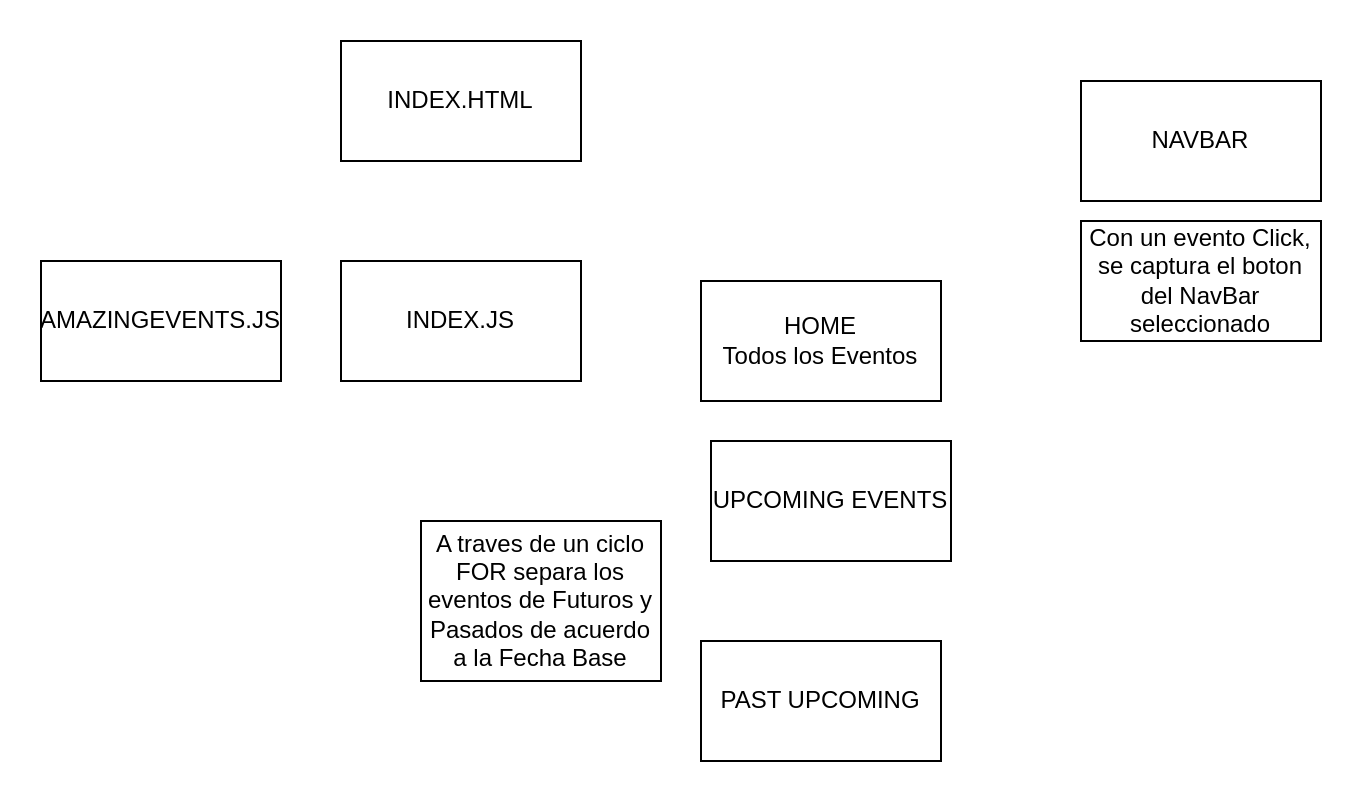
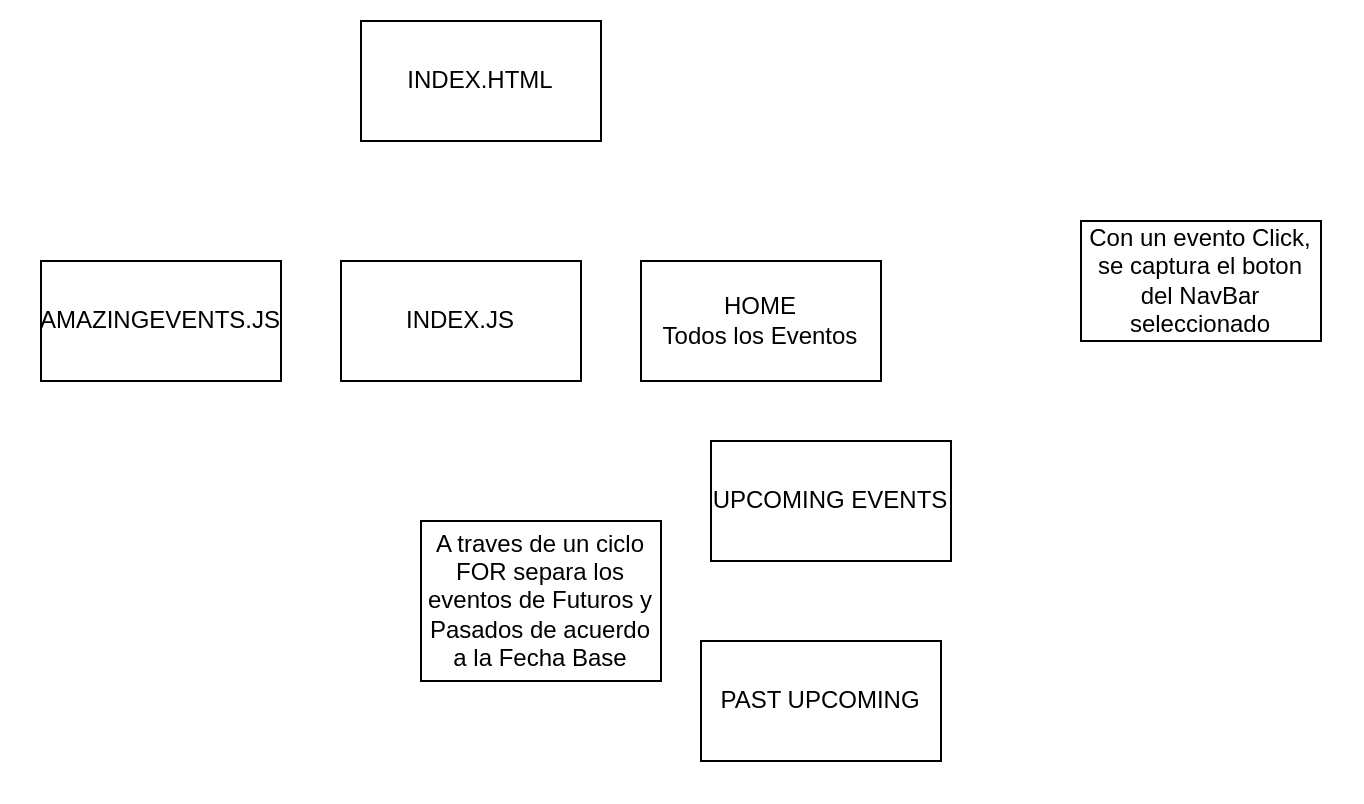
- <mxCell id="2" value="INDEX.HTML" style="rounded=0;whiteSpace=wrap;html=1;" vertex="1" parent="1"><mxGeometry x="170" y="20" width="120" height="60" as="geometry" /></mxCell>
+ <mxCell id="2" value="INDEX.HTML" style="rounded=0;whiteSpace=wrap;html=1;" vertex="1" parent="1"><mxGeometry x="180" y="10" width="120" height="60" as="geometry" /></mxCell>
- <mxCell id="9" value="NAVBAR" style="rounded=0;whiteSpace=wrap;html=1;" vertex="1" parent="1"><mxGeometry x="540" y="40" width="120" height="60" as="geometry" /></mxCell>
- <mxCell id="5" value="HOME&lt;br&gt;Todos los Eventos" style="rounded=0;whiteSpace=wrap;html=1;" vertex="1" parent="1"><mxGeometry x="350" y="140" width="120" height="60" as="geometry" /></mxCell>
+ <mxCell id="5" value="HOME&lt;br&gt;Todos los Eventos" style="rounded=0;whiteSpace=wrap;html=1;" vertex="1" parent="1"><mxGeometry x="320" y="130" width="120" height="60" as="geometry" /></mxCell>
